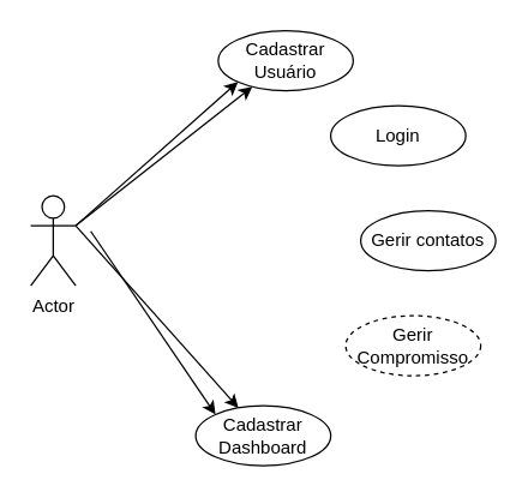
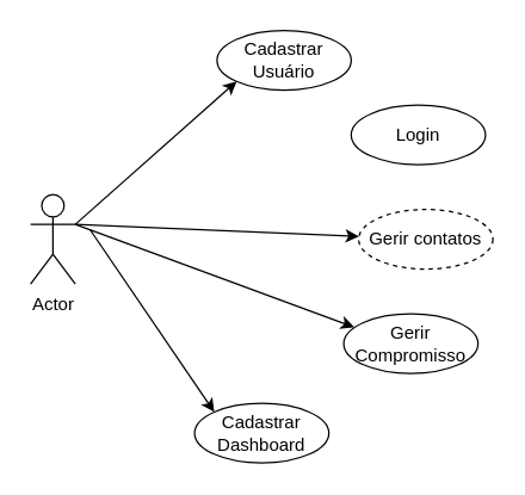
- <mxCell id="4" value="Login" style="ellipse;whiteSpace=wrap;html=1;" vertex="1" parent="1"><mxGeometry x="220" y="70" width="90" height="40" as="geometry" /></mxCell>
+ <mxCell id="4" value="Login" style="ellipse;whiteSpace=wrap;html=1;" vertex="1" parent="1"><mxGeometry x="235" y="70" width="90" height="40" as="geometry" /></mxCell>
- <mxCell id="9" value="" style="endArrow=classic;html=1;exitX=1;exitY=0.333;exitDx=0;exitDy=0;exitPerimeter=0;" edge="1" parent="1" source="2" target="3"><mxGeometry width="50" height="50" relative="1" as="geometry"><mxPoint x="60" y="160" as="sourcePoint" /><mxPoint x="236.89" y="110.635" as="targetPoint" /></mxGeometry></mxCell>
+ <mxCell id="9" value="" style="endArrow=classic;html=1;exitX=1;exitY=0.333;exitDx=0;exitDy=0;exitPerimeter=0;" edge="1" parent="1" source="2" target="5"><mxGeometry width="50" height="50" relative="1" as="geometry"><mxPoint x="60" y="160" as="sourcePoint" /><mxPoint x="236.89" y="110.635" as="targetPoint" /></mxGeometry></mxCell>
- <mxCell id="5" value="Gerir contatos" style="ellipse;whiteSpace=wrap;html=1;" vertex="1" parent="1"><mxGeometry x="240" y="140" width="90" height="40" as="geometry" /></mxCell>
+ <mxCell id="5" value="Gerir contatos" style="ellipse;whiteSpace=wrap;html=1;dashed=1;" vertex="1" parent="1"><mxGeometry x="240" y="140" width="90" height="40" as="geometry" /></mxCell>
- <mxCell id="6" value="Gerir Compromisso" style="ellipse;whiteSpace=wrap;html=1;dashed=1;" vertex="1" parent="1"><mxGeometry x="230" y="210" width="90" height="40" as="geometry" /></mxCell>
+ <mxCell id="6" value="Gerir Compromisso" style="ellipse;whiteSpace=wrap;html=1;" vertex="1" parent="1"><mxGeometry x="230" y="210" width="90" height="40" as="geometry" /></mxCell>
- <mxCell id="10" value="" style="endArrow=classic;html=1;exitX=1;exitY=0.333;exitDx=0;exitDy=0;exitPerimeter=0;" edge="1" parent="1" source="2" target="7"><mxGeometry width="50" height="50" relative="1" as="geometry"><mxPoint x="50" y="140" as="sourcePoint" /><mxPoint x="236.89" y="110.635" as="targetPoint" /></mxGeometry></mxCell>
+ <mxCell id="10" value="" style="endArrow=classic;html=1;entryX=0.078;entryY=0.225;entryDx=0;entryDy=0;entryPerimeter=0;exitX=1;exitY=0.333;exitDx=0;exitDy=0;exitPerimeter=0;" edge="1" parent="1" source="2" target="6"><mxGeometry width="50" height="50" relative="1" as="geometry"><mxPoint x="50" y="140" as="sourcePoint" /><mxPoint x="236.89" y="110.635" as="targetPoint" /></mxGeometry></mxCell>
